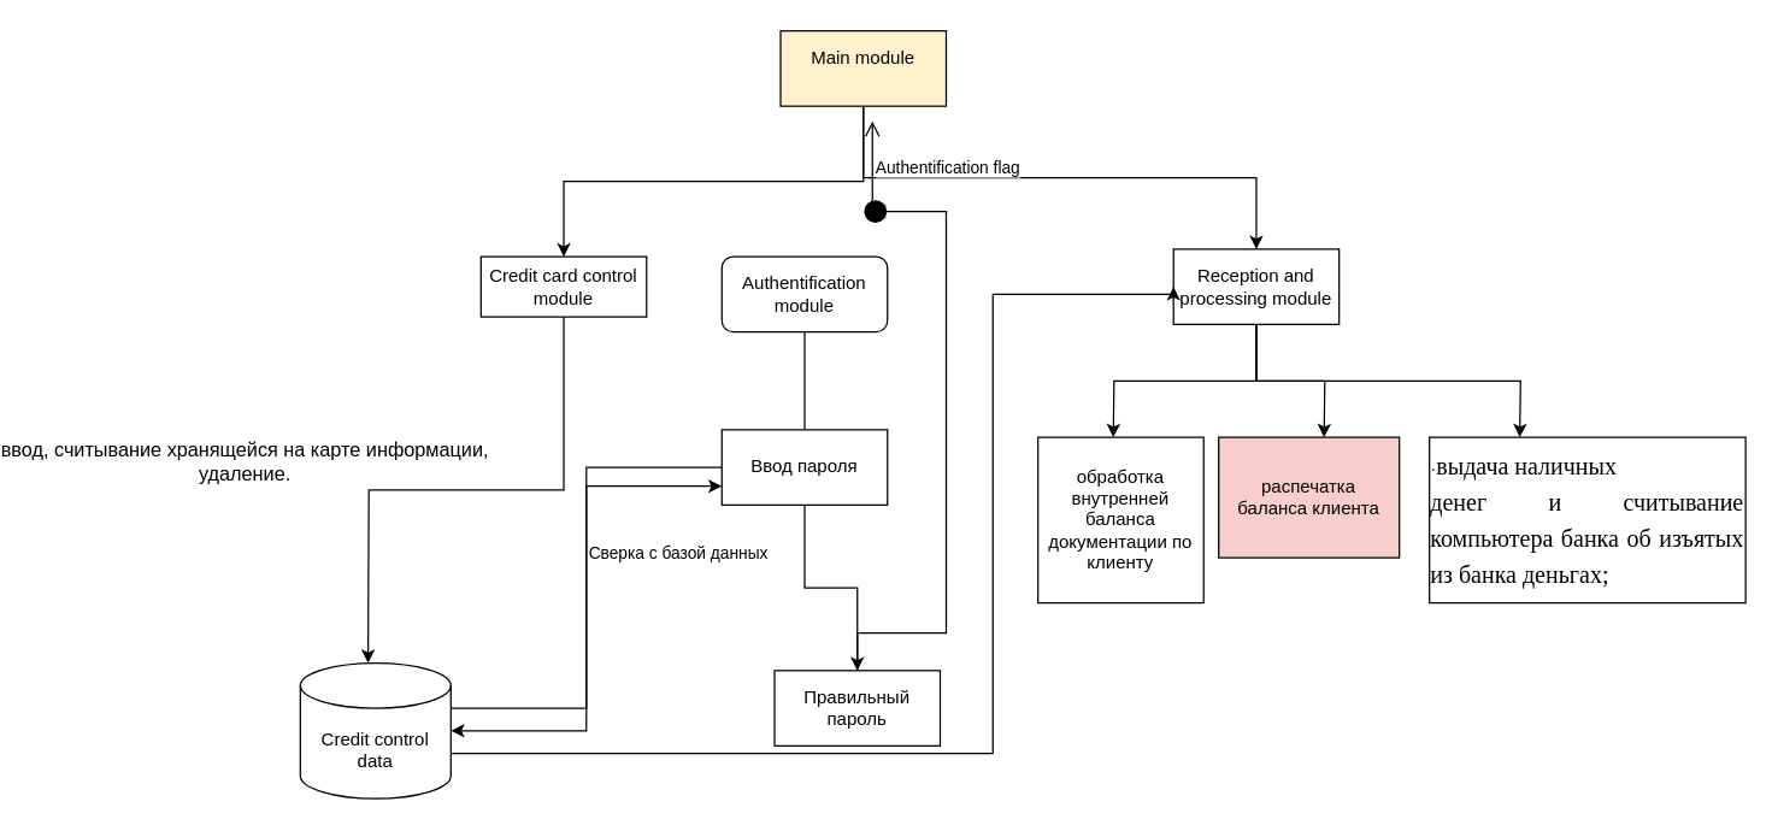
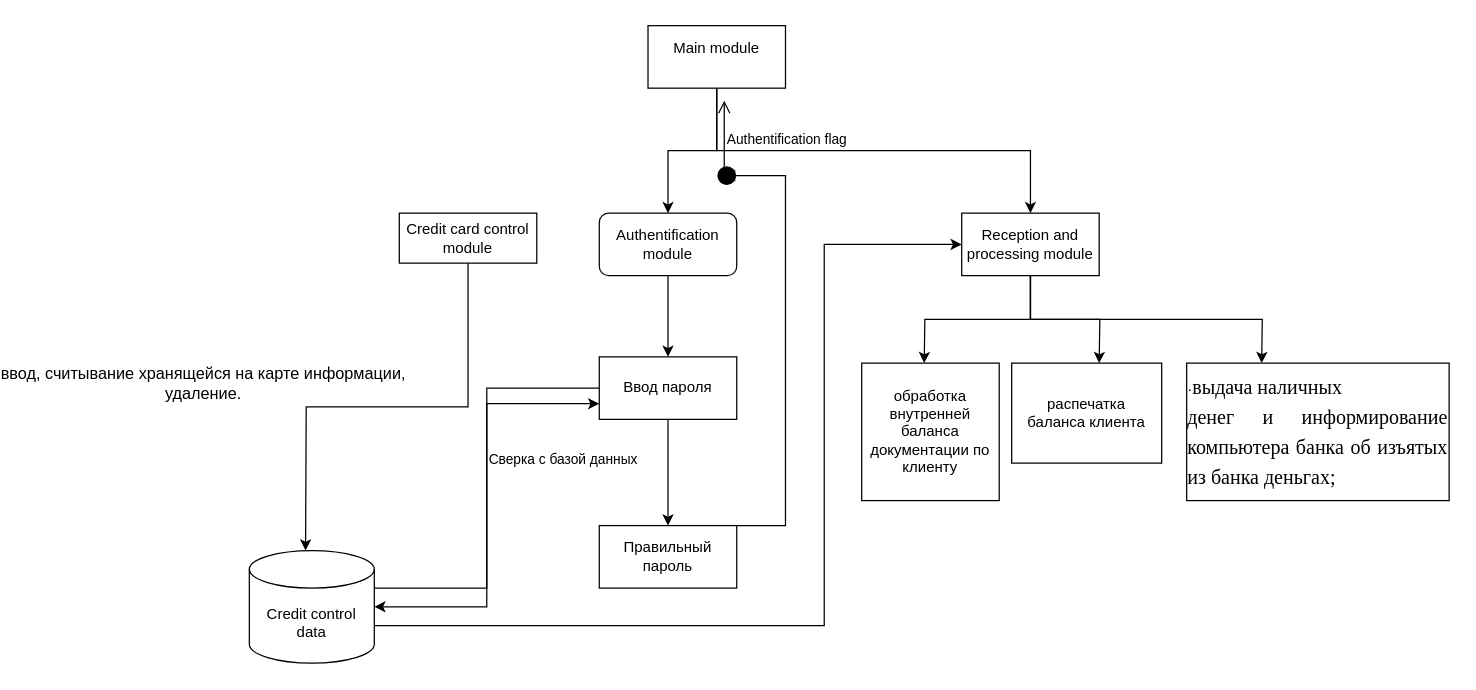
- <mxCell id="5" value="Main module&lt;div&gt;&lt;br/&gt;&lt;/div&gt;" style="html=1;whiteSpace=wrap;fillColor=#fff2cc;" vertex="1" parent="1"><mxGeometry x="339" y="20" width="110" height="50" as="geometry" /></mxCell>
+ <mxCell id="5" value="Main module&lt;div&gt;&lt;br/&gt;&lt;/div&gt;" style="html=1;whiteSpace=wrap;" vertex="1" parent="1"><mxGeometry x="339" y="20" width="110" height="50" as="geometry" /></mxCell>
- <mxCell id="2" style="edgeStyle=orthogonalEdgeStyle;rounded=0;orthogonalLoop=1;jettySize=auto;html=1;exitX=0.5;exitY=1;exitDx=0;exitDy=0;entryX=0.5;entryY=0;entryDx=0;entryDy=0;" edge="1" parent="1" source="5" target="10"><mxGeometry relative="1" as="geometry" /></mxCell>
+ <mxCell id="3" style="edgeStyle=orthogonalEdgeStyle;rounded=0;orthogonalLoop=1;jettySize=auto;html=1;exitX=0.5;exitY=1;exitDx=0;exitDy=0;entryX=0.5;entryY=0;entryDx=0;entryDy=0;" edge="1" parent="1" source="5" target="7"><mxGeometry relative="1" as="geometry" /></mxCell>
- <mxCell id="14" value="Reception and processing module" style="html=1;whiteSpace=wrap;" vertex="1" parent="1"><mxGeometry x="600" y="165" width="110" height="50" as="geometry" /></mxCell>
+ <mxCell id="14" value="Reception and processing module" style="html=1;whiteSpace=wrap;" vertex="1" parent="1"><mxGeometry x="590" y="170" width="110" height="50" as="geometry" /></mxCell>
- <mxCell id="6" style="edgeStyle=orthogonalEdgeStyle;rounded=0;orthogonalLoop=1;jettySize=auto;html=1;exitX=0.5;exitY=1;exitDx=0;exitDy=0;entryX=0.5;entryY=0;entryDx=0;entryDy=0;endArrow=none;" edge="1" parent="1" source="7" target="18"><mxGeometry relative="1" as="geometry" /></mxCell>
+ <mxCell id="6" style="edgeStyle=orthogonalEdgeStyle;rounded=0;orthogonalLoop=1;jettySize=auto;html=1;exitX=0.5;exitY=1;exitDx=0;exitDy=0;entryX=0.5;entryY=0;entryDx=0;entryDy=0;" edge="1" parent="1" source="7" target="18"><mxGeometry relative="1" as="geometry" /></mxCell>
- <mxCell id="27" value="распечатка&lt;br/&gt;баланса клиента" style="html=1;whiteSpace=wrap;fillColor=#f8cecc;" vertex="1" parent="1"><mxGeometry x="630" y="290" width="120" height="80" as="geometry" /></mxCell>
+ <mxCell id="27" value="распечатка&lt;br/&gt;баланса клиента" style="html=1;whiteSpace=wrap;" vertex="1" parent="1"><mxGeometry x="630" y="290" width="120" height="80" as="geometry" /></mxCell>
- <mxCell id="28" value="&lt;p style=&quot;margin:0cm;mso-add-space:auto;text-align:justify;&lt;br/&gt;text-indent:35.45pt;line-height:150%;mso-list:l0 level1 lfo1;tab-stops:2.0cm;&lt;br/&gt;background:white&quot; class=&quot;MsoListParagraph&quot;&gt;·&lt;span style=&quot;font-size:12.0pt;&lt;br/&gt;line-height:150%;font-family:Symbol;mso-fareast-font-family:Symbol;mso-bidi-font-family:&lt;br/&gt;Symbol;mso-fareast-language:RU&quot;&gt;&lt;/span&gt;&lt;span style=&quot;font-size: 12pt; line-height: 150%; font-family: &amp;quot;Times New Roman&amp;quot;, serif;&quot;&gt;выдача наличных&lt;br/&gt;денег и считывание компьютера банка об изъятых из банка деньгах;&lt;/span&gt;&lt;span style=&quot;font-size:12.0pt;line-height:150%;font-family:&amp;quot;Times New Roman&amp;quot;,serif;&lt;br/&gt;mso-fareast-font-family:&amp;quot;Times New Roman&amp;quot;;mso-fareast-language:RU&quot;&gt;&lt;/span&gt;&lt;/p&gt;" style="html=1;whiteSpace=wrap;" vertex="1" parent="1"><mxGeometry x="770" y="290" width="210" height="110" as="geometry" /></mxCell>
+ <mxCell id="28" value="&lt;p style=&quot;margin:0cm;mso-add-space:auto;text-align:justify;&lt;br/&gt;text-indent:35.45pt;line-height:150%;mso-list:l0 level1 lfo1;tab-stops:2.0cm;&lt;br/&gt;background:white&quot; class=&quot;MsoListParagraph&quot;&gt;·&lt;span style=&quot;font-size:12.0pt;&lt;br/&gt;line-height:150%;font-family:Symbol;mso-fareast-font-family:Symbol;mso-bidi-font-family:&lt;br/&gt;Symbol;mso-fareast-language:RU&quot;&gt;&lt;/span&gt;&lt;span style=&quot;font-size: 12pt; line-height: 150%; font-family: &amp;quot;Times New Roman&amp;quot;, serif;&quot;&gt;выдача наличных&lt;br/&gt;денег и информирование компьютера банка об изъятых из банка деньгах;&lt;/span&gt;&lt;span style=&quot;font-size:12.0pt;line-height:150%;font-family:&amp;quot;Times New Roman&amp;quot;,serif;&lt;br/&gt;mso-fareast-font-family:&amp;quot;Times New Roman&amp;quot;;mso-fareast-language:RU&quot;&gt;&lt;/span&gt;&lt;/p&gt;" style="html=1;whiteSpace=wrap;" vertex="1" parent="1"><mxGeometry x="770" y="290" width="210" height="110" as="geometry" /></mxCell>
- <mxCell id="23" value="Правильный пароль" style="html=1;whiteSpace=wrap;" vertex="1" parent="1"><mxGeometry x="335" y="445" width="110" height="50" as="geometry" /></mxCell>
+ <mxCell id="23" value="Правильный пароль" style="html=1;whiteSpace=wrap;" vertex="1" parent="1"><mxGeometry x="300" y="420" width="110" height="50" as="geometry" /></mxCell>
